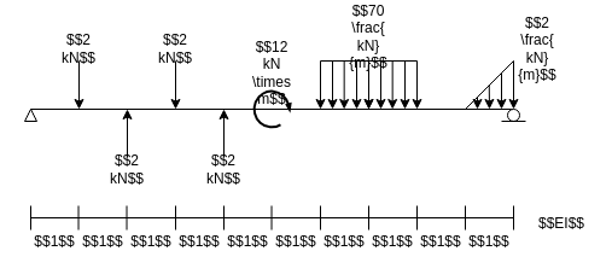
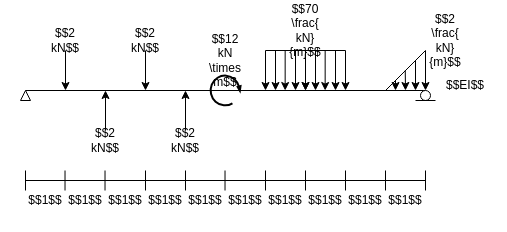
- <mxCell id="11" value="$$EI$$" style="text;html=1;strokeColor=none;fillColor=none;align=center;verticalAlign=middle;whiteSpace=wrap;rounded=0;" parent="1" vertex="1"><mxGeometry x="445" y="175" width="40" height="20" as="geometry" /></mxCell>
+ <mxCell id="11" value="$$EI$$" style="text;html=1;strokeColor=none;fillColor=none;align=center;verticalAlign=middle;whiteSpace=wrap;rounded=0;" parent="1" vertex="1"><mxGeometry x="445" y="75" width="40" height="20" as="geometry" /></mxCell>
